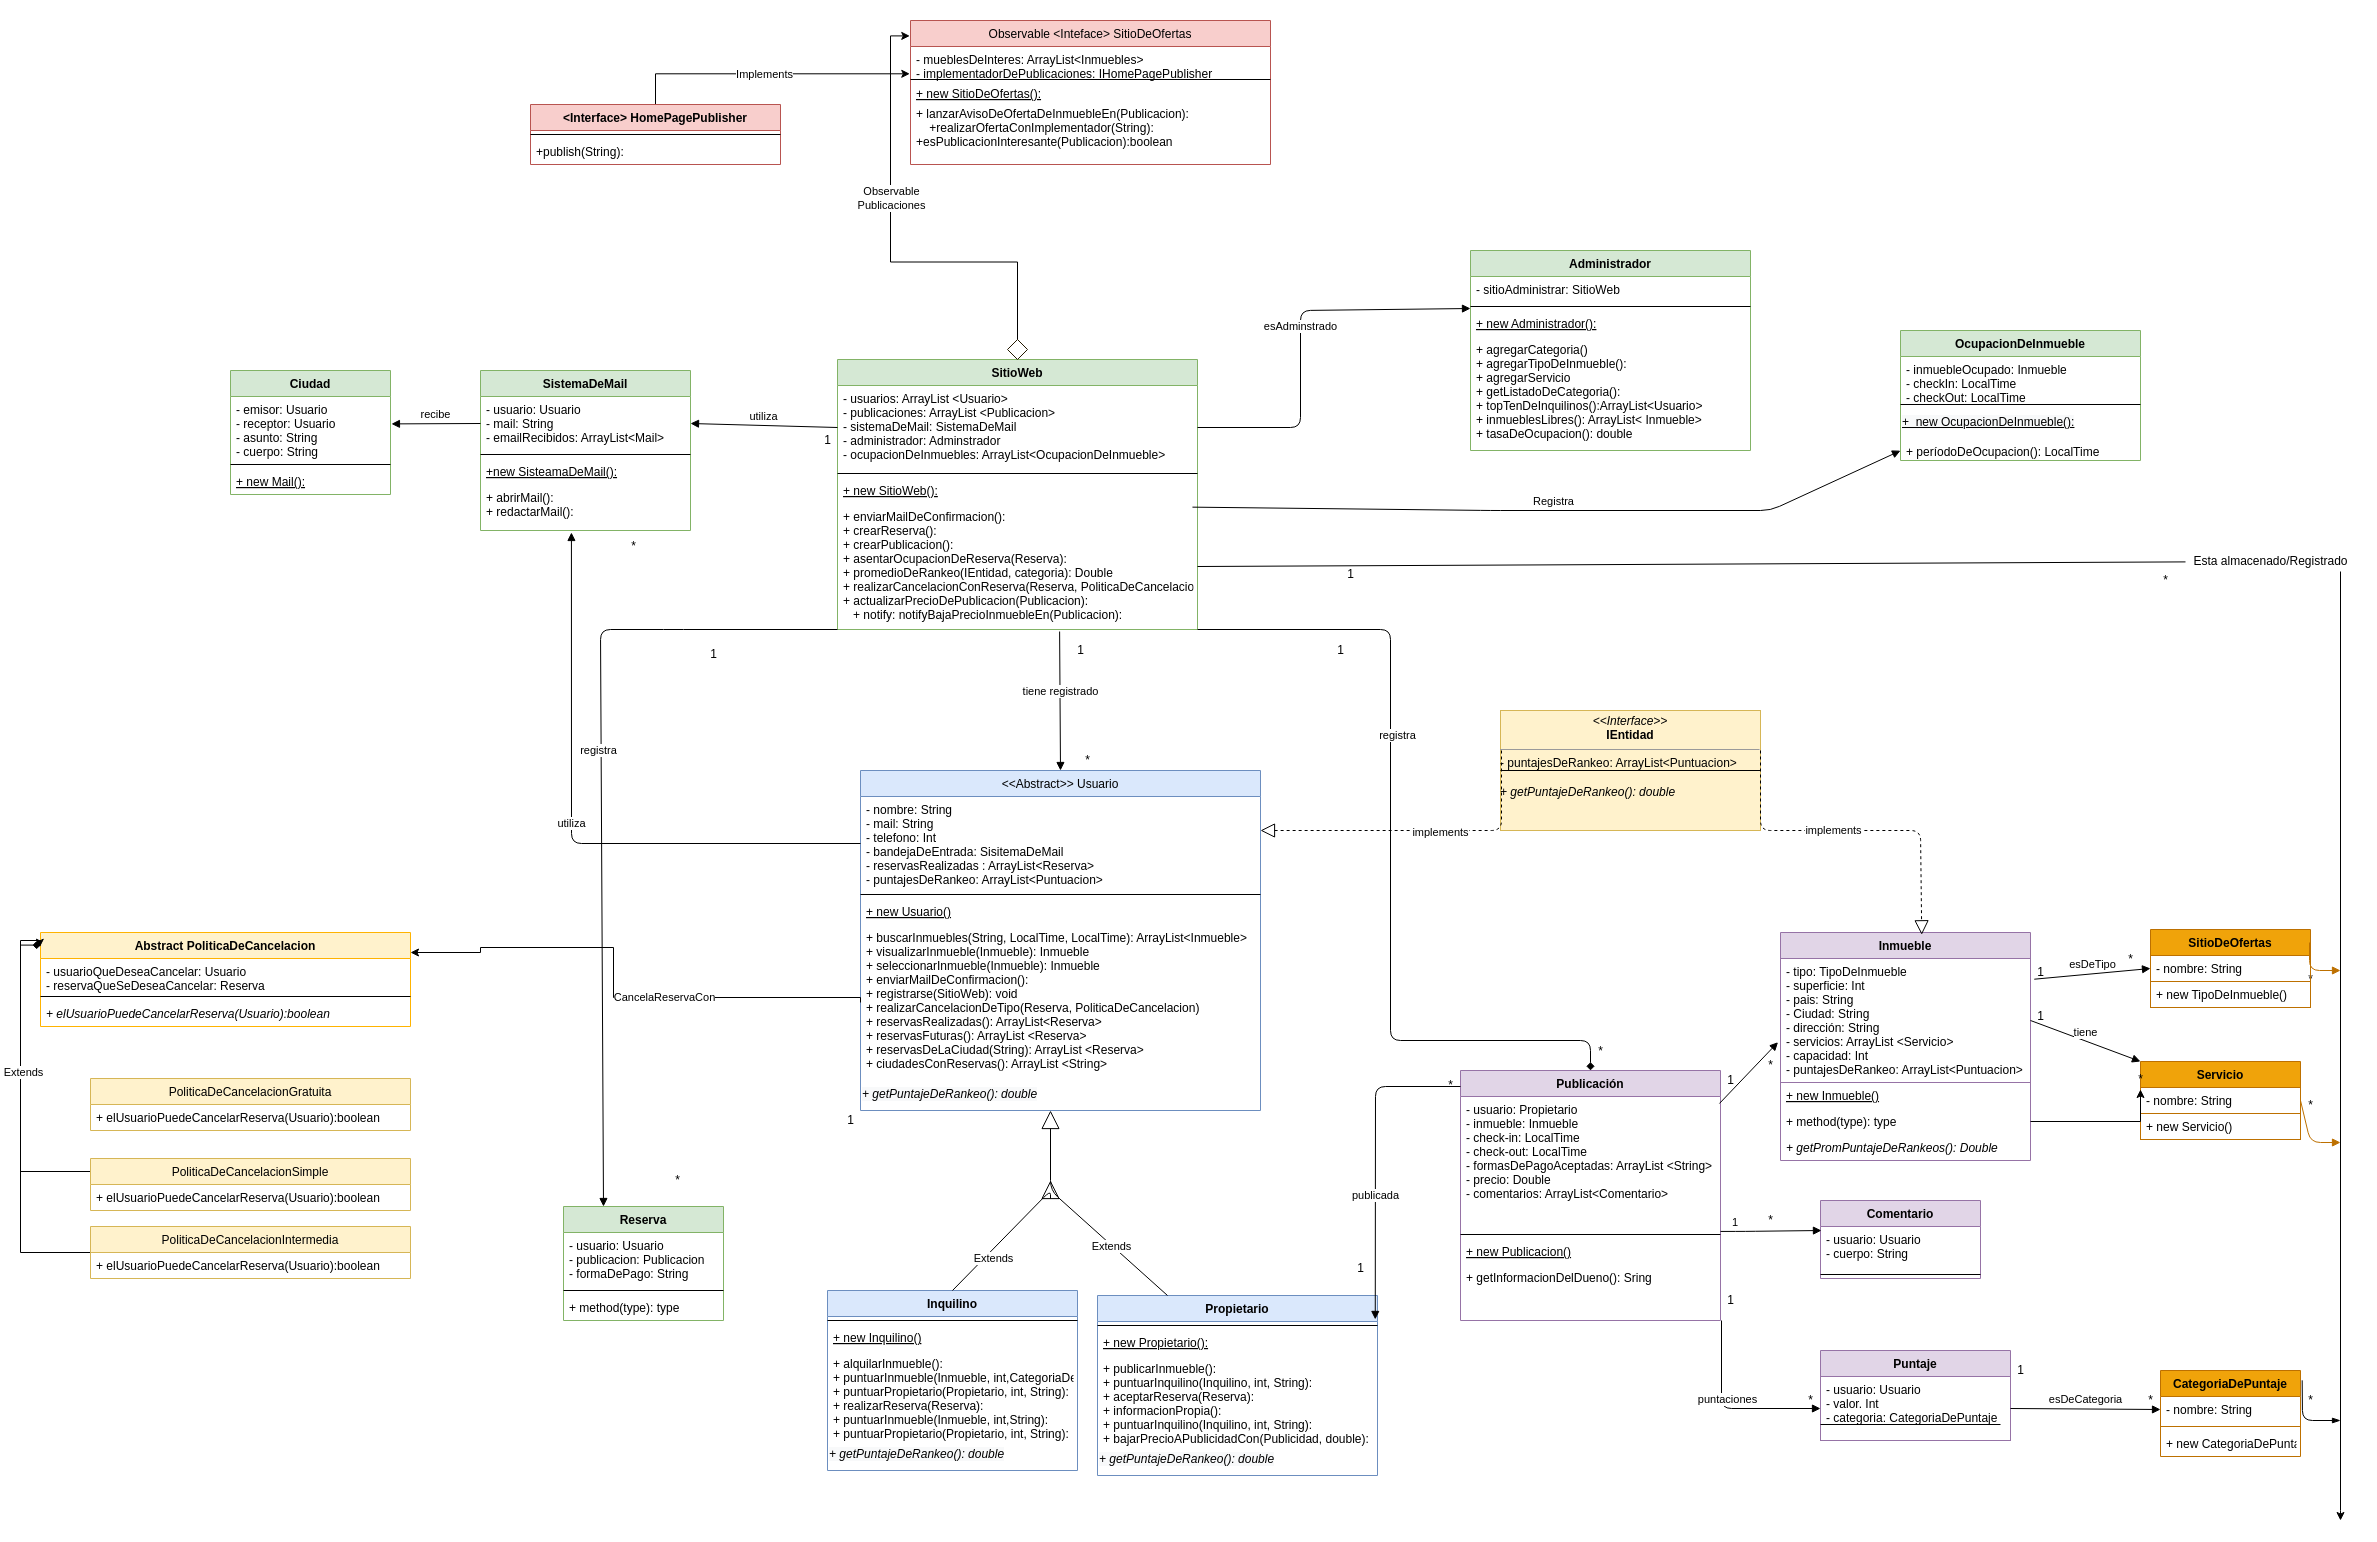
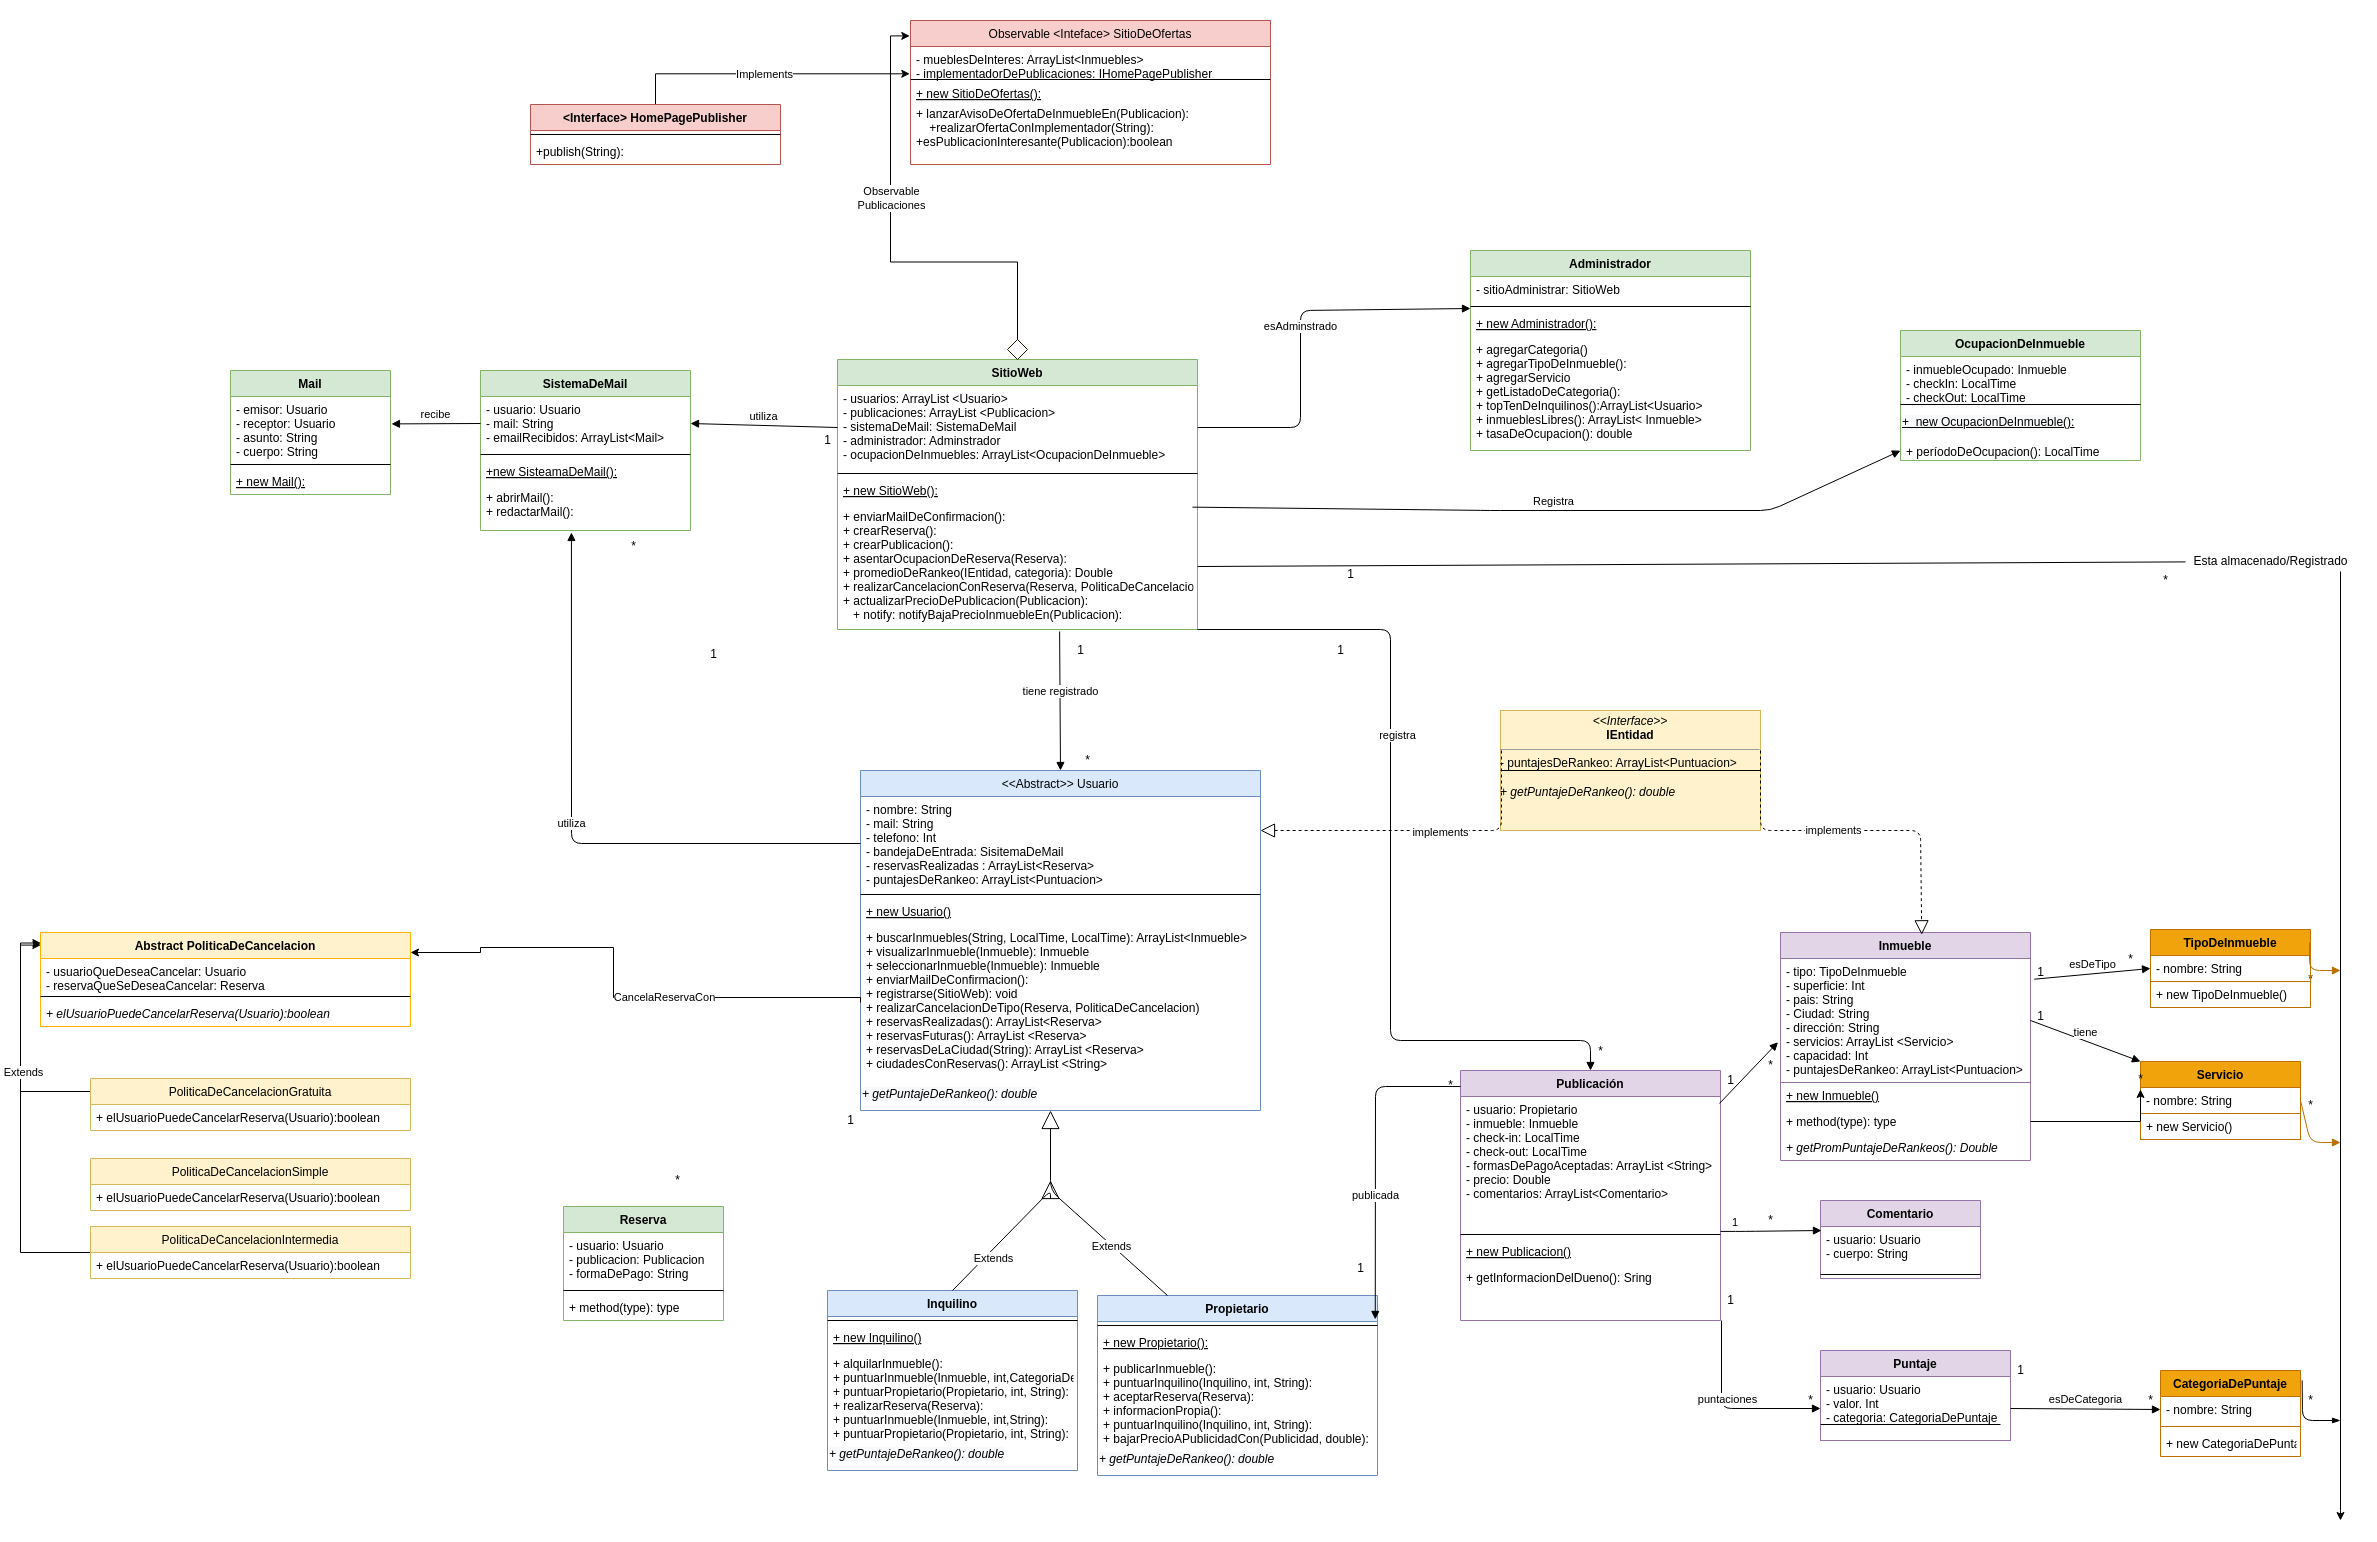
- <mxCell id="51" value="Ciudad" style="swimlane;fontStyle=1;align=center;verticalAlign=top;childLayout=stackLayout;horizontal=1;startSize=26;horizontalStack=0;resizeParent=1;resizeParentMax=0;resizeLast=0;collapsible=1;marginBottom=0;fillColor=#d5e8d4;strokeColor=#82b366;" parent="1" vertex="1"><mxGeometry x="230" y="370" width="160" height="124" as="geometry" /></mxCell>
+ <mxCell id="51" value="Mail" style="swimlane;fontStyle=1;align=center;verticalAlign=top;childLayout=stackLayout;horizontal=1;startSize=26;horizontalStack=0;resizeParent=1;resizeParentMax=0;resizeLast=0;collapsible=1;marginBottom=0;fillColor=#d5e8d4;strokeColor=#82b366;" parent="1" vertex="1"><mxGeometry x="230" y="370" width="160" height="124" as="geometry" /></mxCell>
- <mxCell id="66" value="registra" style="html=1;verticalAlign=bottom;endArrow=block;entryX=0.25;entryY=0;entryDx=0;entryDy=0;exitX=0;exitY=1;exitDx=0;exitDy=0;" parent="1" source="10" target="61" edge="1"><mxGeometry x="-0.095" y="-3" width="80" relative="1" as="geometry"><mxPoint x="1090" y="880" as="sourcePoint" /><mxPoint x="840" y="930" as="targetPoint" /><Array as="points"><mxPoint x="673" y="629" /><mxPoint x="600" y="629" /></Array><mxPoint y="-1" as="offset" /></mxGeometry></mxCell>
- <mxCell id="106" value="SitioDeOfertas" style="swimlane;fontStyle=1;align=center;verticalAlign=top;childLayout=stackLayout;horizontal=1;startSize=26;horizontalStack=0;resizeParent=1;resizeParentMax=0;resizeLast=0;collapsible=1;marginBottom=0;fillColor=#f0a30a;strokeColor=#BD7000;fontColor=#000000;" parent="1" vertex="1"><mxGeometry x="2150" y="929" width="160" height="78" as="geometry" /></mxCell>
+ <mxCell id="106" value="TipoDeInmueble" style="swimlane;fontStyle=1;align=center;verticalAlign=top;childLayout=stackLayout;horizontal=1;startSize=26;horizontalStack=0;resizeParent=1;resizeParentMax=0;resizeLast=0;collapsible=1;marginBottom=0;fillColor=#f0a30a;strokeColor=#BD7000;fontColor=#000000;" parent="1" vertex="1"><mxGeometry x="2150" y="929" width="160" height="78" as="geometry" /></mxCell>
- <mxCell id="137" style="edgeStyle=orthogonalEdgeStyle;rounded=0;orthogonalLoop=1;jettySize=auto;html=1;entryX=0.001;entryY=0.134;entryDx=0;entryDy=0;entryPerimeter=0;endArrow=diamond;" parent="1" source="139" target="127" edge="1"><mxGeometry relative="1" as="geometry"><Array as="points"><mxPoint x="20" y="1252" /><mxPoint x="20" y="945" /></Array></mxGeometry></mxCell>
+ <mxCell id="137" style="edgeStyle=orthogonalEdgeStyle;rounded=0;orthogonalLoop=1;jettySize=auto;html=1;entryX=0.001;entryY=0.134;entryDx=0;entryDy=0;entryPerimeter=0;" parent="1" source="139" target="127" edge="1"><mxGeometry relative="1" as="geometry"><Array as="points"><mxPoint x="20" y="1252" /><mxPoint x="20" y="945" /></Array></mxGeometry></mxCell>
- <mxCell id="43" value="registra" style="html=1;verticalAlign=bottom;endArrow=diamond;exitX=1;exitY=1;exitDx=0;exitDy=0;entryX=0.5;entryY=0;entryDx=0;entryDy=0;" parent="1" source="10" target="25" edge="1"><mxGeometry x="-0.262" y="7" width="80" relative="1" as="geometry"><mxPoint x="1320" y="730" as="sourcePoint" /><mxPoint x="1400" y="730" as="targetPoint" /><Array as="points"><mxPoint x="1390" y="629" /><mxPoint x="1390" y="1040" /><mxPoint x="1590" y="1040" /></Array><mxPoint as="offset" /></mxGeometry></mxCell>
+ <mxCell id="43" value="registra" style="html=1;verticalAlign=bottom;endArrow=block;exitX=1;exitY=1;exitDx=0;exitDy=0;entryX=0.5;entryY=0;entryDx=0;entryDy=0;" parent="1" source="10" target="25" edge="1"><mxGeometry x="-0.262" y="7" width="80" relative="1" as="geometry"><mxPoint x="1320" y="730" as="sourcePoint" /><mxPoint x="1400" y="730" as="targetPoint" /><Array as="points"><mxPoint x="1390" y="629" /><mxPoint x="1390" y="1040" /><mxPoint x="1590" y="1040" /></Array><mxPoint as="offset" /></mxGeometry></mxCell>
+ <mxCell id="131" style="edgeStyle=orthogonalEdgeStyle;rounded=0;orthogonalLoop=1;jettySize=auto;html=1;exitX=0;exitY=0.25;exitDx=0;exitDy=0;entryX=0.001;entryY=0.112;entryDx=0;entryDy=0;entryPerimeter=0;" parent="1" source="132" target="127" edge="1"><mxGeometry relative="1" as="geometry" /></mxCell>
- <mxCell id="134" style="edgeStyle=orthogonalEdgeStyle;rounded=0;orthogonalLoop=1;jettySize=auto;html=1;exitX=0;exitY=0.25;exitDx=0;exitDy=0;entryX=-0.002;entryY=0.157;entryDx=0;entryDy=0;entryPerimeter=0;" parent="1" source="135" target="127" edge="1"><mxGeometry relative="1" as="geometry"><Array as="points"><mxPoint x="20" y="1171" /><mxPoint x="20" y="940" /><mxPoint x="39" y="940" /></Array></mxGeometry></mxCell>
